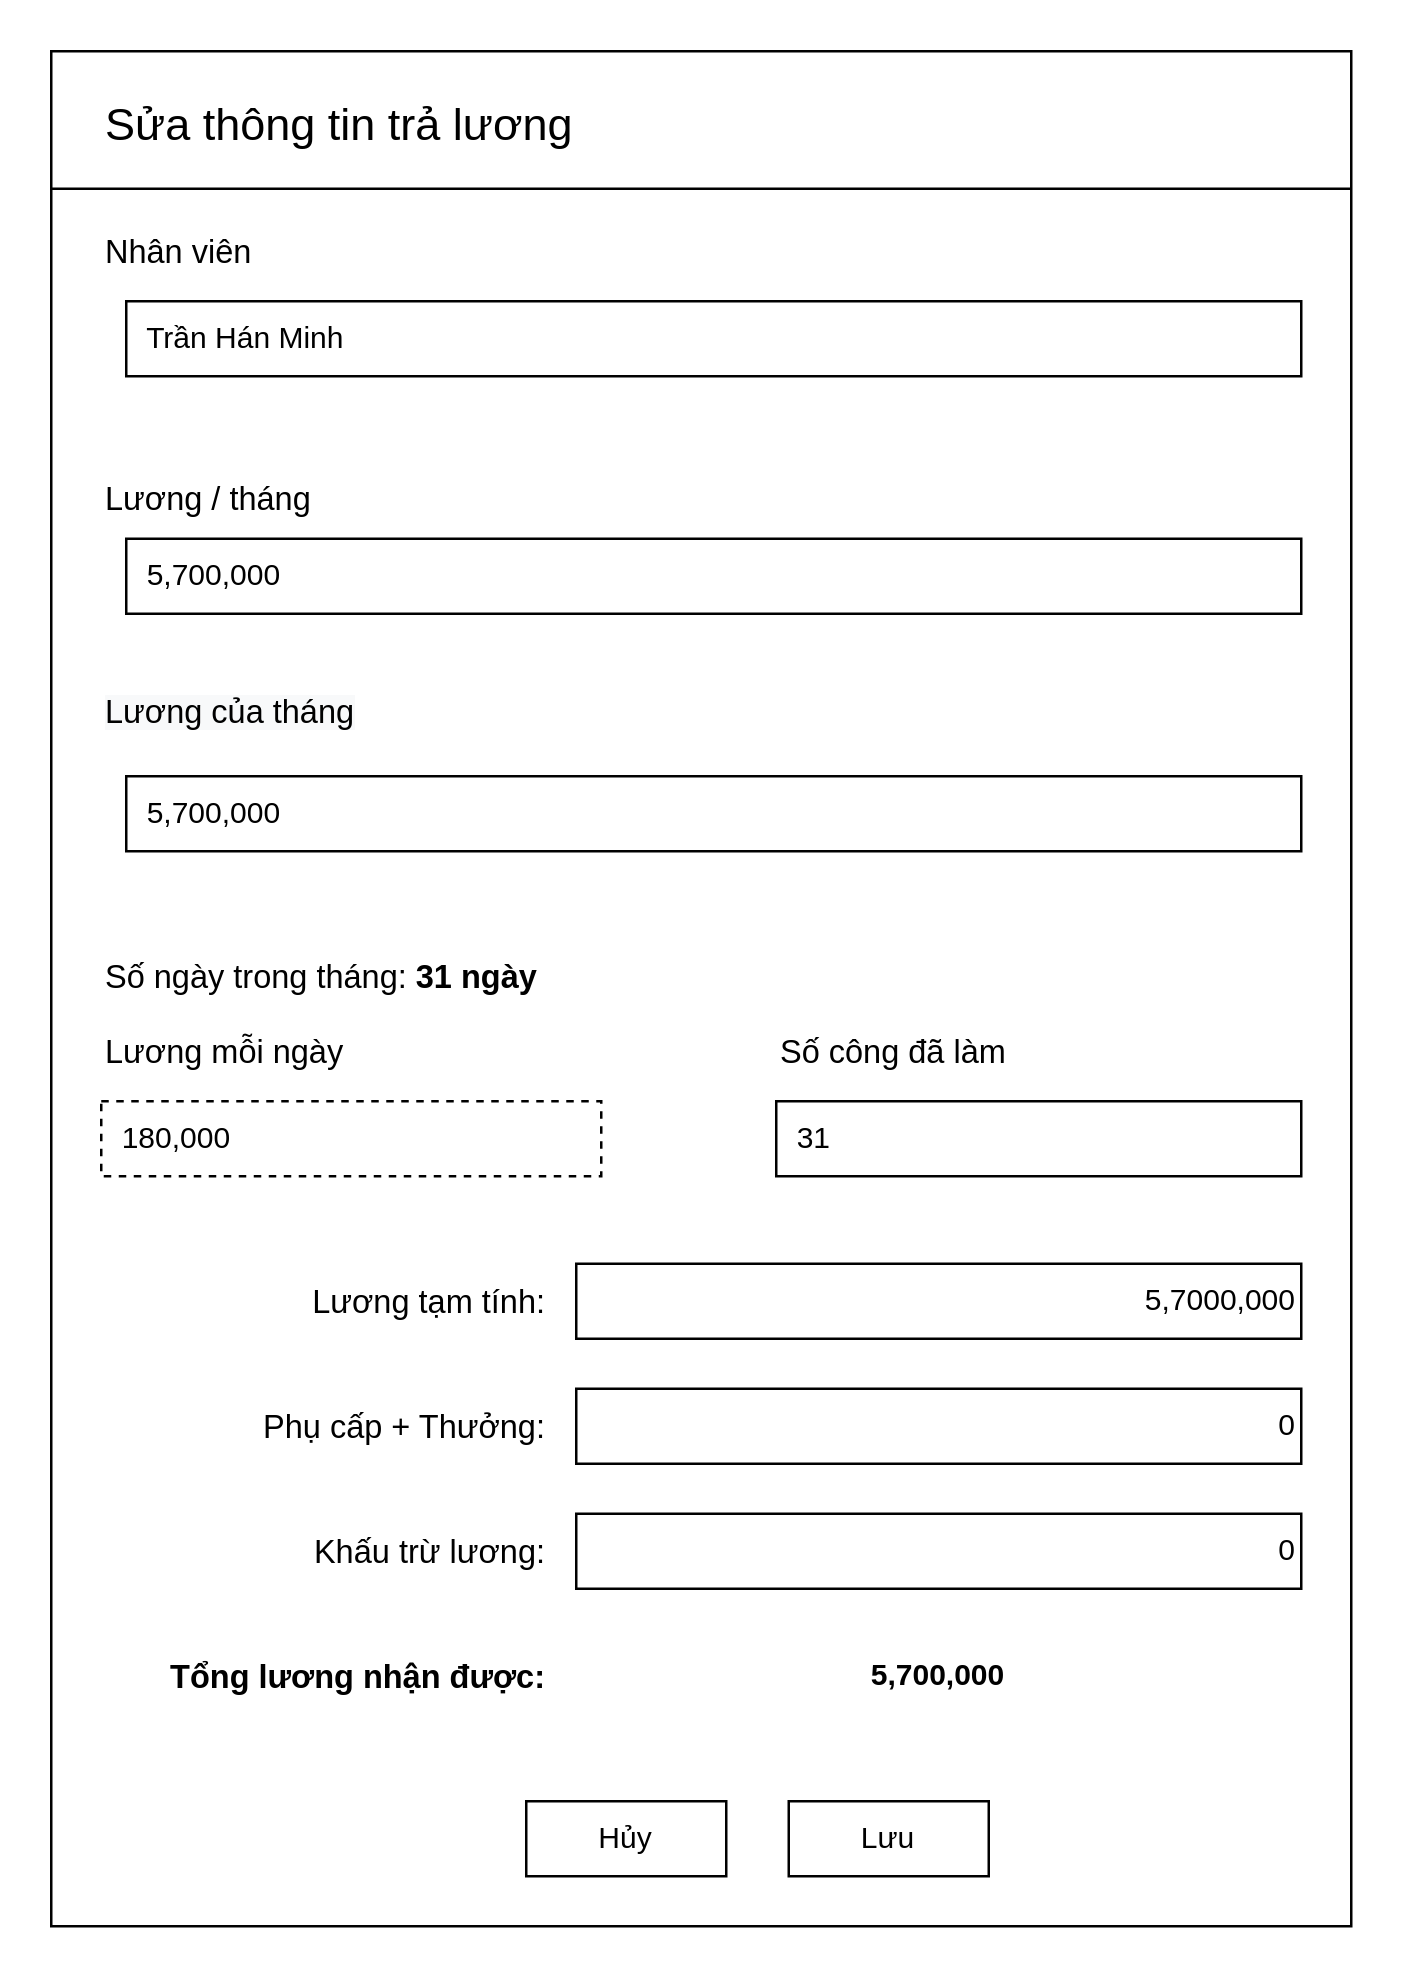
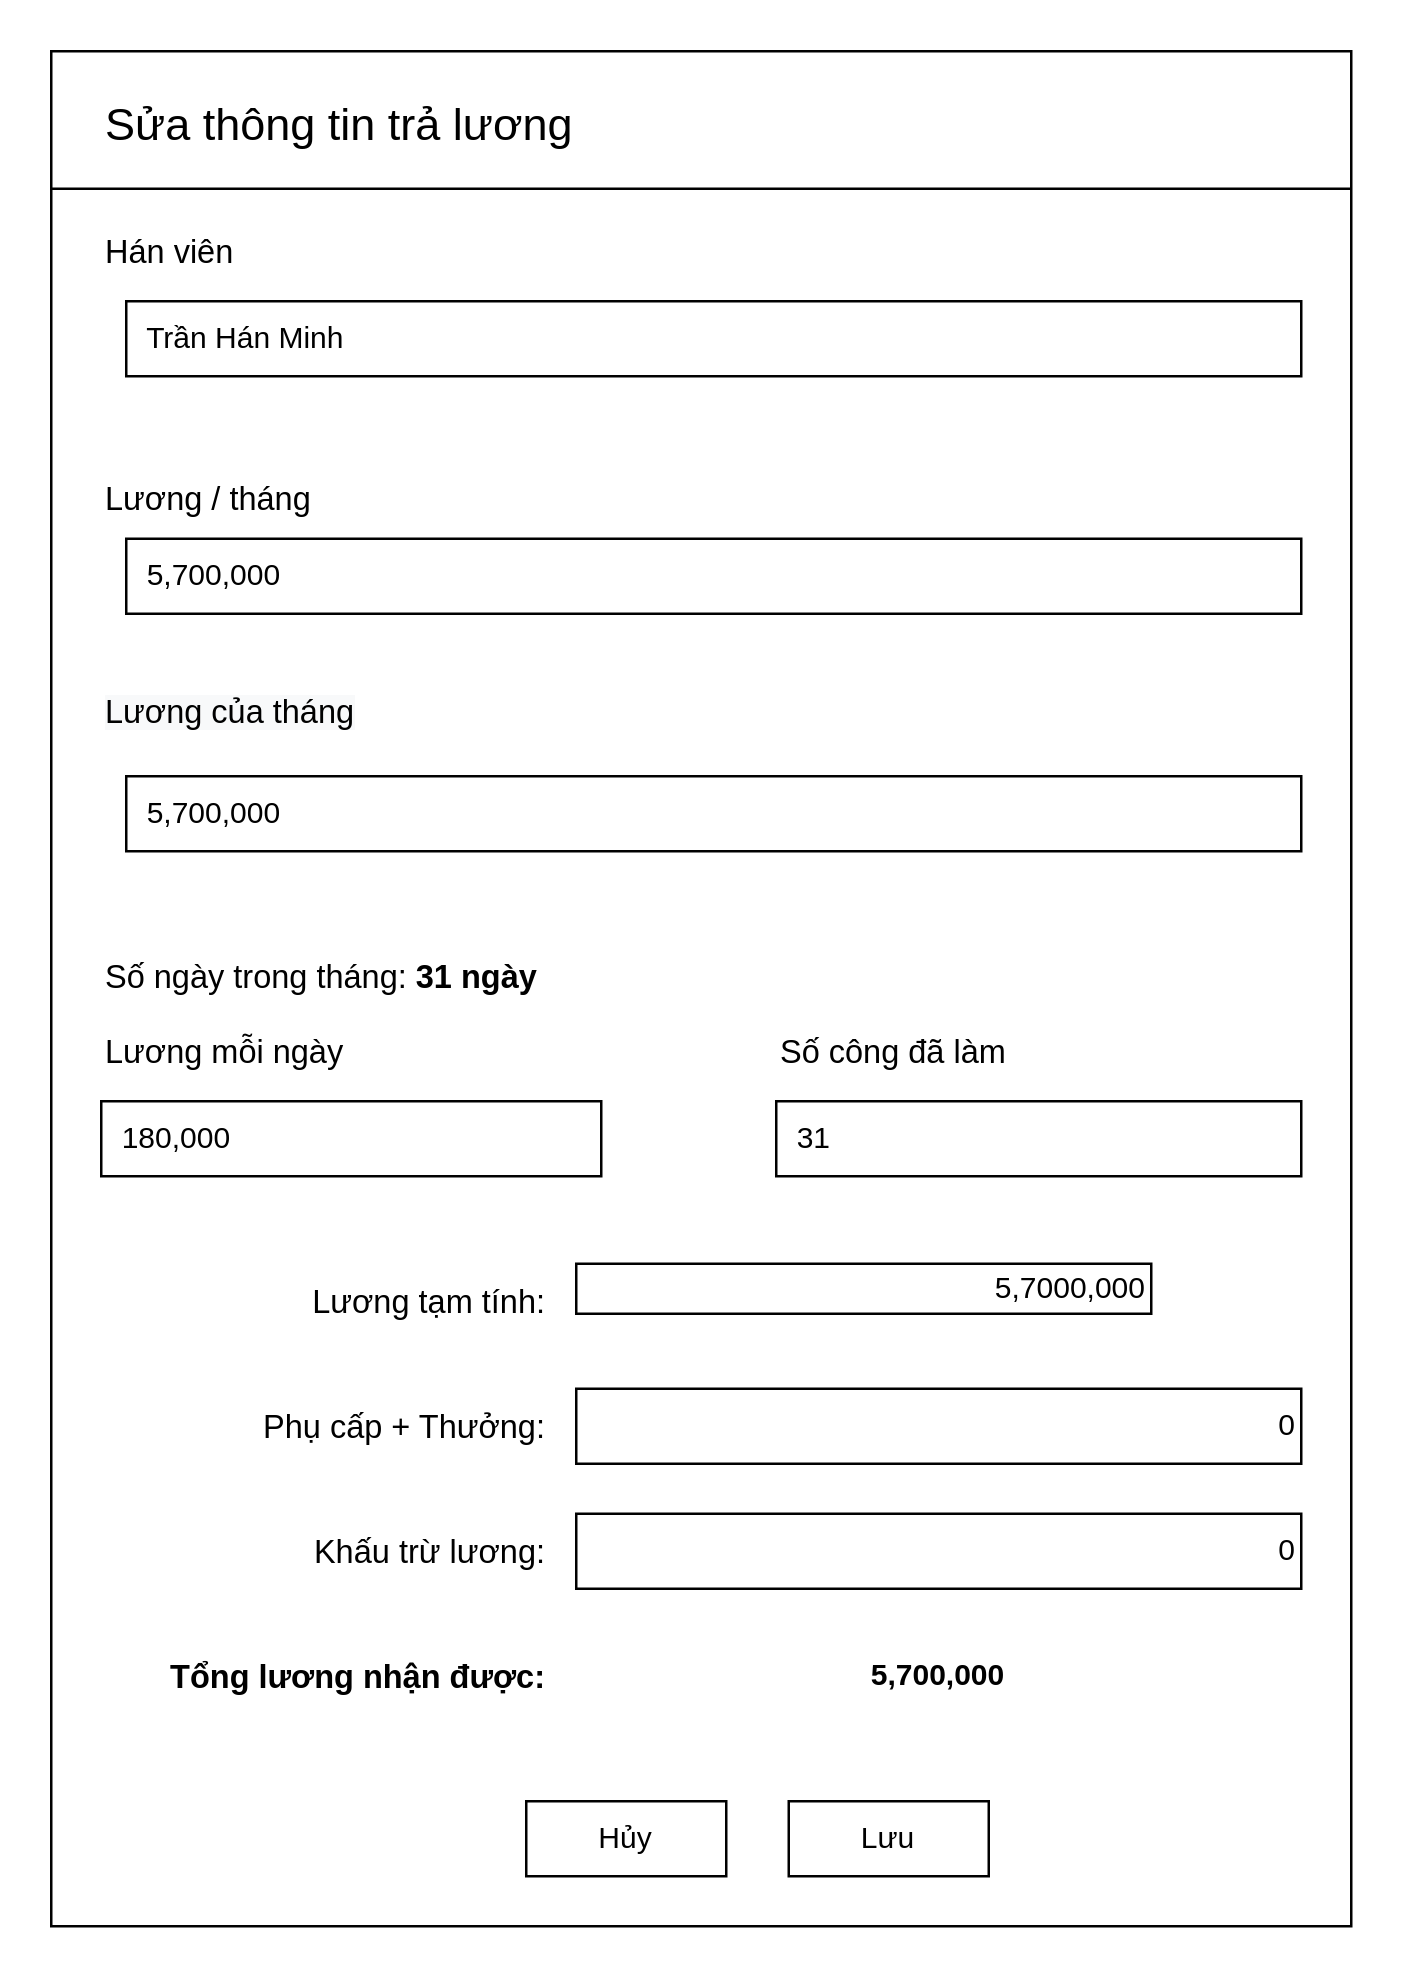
- <mxCell id="5" value="&lt;font style=&quot;font-size: 13px&quot;&gt;Nhân viên&lt;/font&gt;" style="text;html=1;strokeColor=none;fillColor=none;align=left;verticalAlign=middle;whiteSpace=wrap;rounded=0;" vertex="1" parent="1"><mxGeometry x="40" y="90" width="170" height="20" as="geometry" /></mxCell>
+ <mxCell id="5" value="&lt;font style=&quot;font-size: 13px&quot;&gt;Hán viên&lt;/font&gt;" style="text;html=1;strokeColor=none;fillColor=none;align=left;verticalAlign=middle;whiteSpace=wrap;rounded=0;" vertex="1" parent="1"><mxGeometry x="40" y="90" width="170" height="20" as="geometry" /></mxCell>
- <mxCell id="13" value="&amp;nbsp; 180,000" style="rounded=0;whiteSpace=wrap;html=1;strokeWidth=1;align=left;dashed=1;" vertex="1" parent="1"><mxGeometry x="40" y="440" width="200" height="30" as="geometry" /></mxCell>
+ <mxCell id="13" value="&amp;nbsp; 180,000" style="rounded=0;whiteSpace=wrap;html=1;strokeWidth=1;align=left;" vertex="1" parent="1"><mxGeometry x="40" y="440" width="200" height="30" as="geometry" /></mxCell>
- <mxCell id="17" value="5,7000,000" style="rounded=0;whiteSpace=wrap;html=1;strokeWidth=1;align=right;" vertex="1" parent="1"><mxGeometry x="230" y="505" width="290" height="30" as="geometry" /></mxCell>
+ <mxCell id="17" value="5,7000,000" style="rounded=0;whiteSpace=wrap;html=1;strokeWidth=1;align=right;" vertex="1" parent="1"><mxGeometry x="230" y="505" width="230" height="20" as="geometry" /></mxCell>
